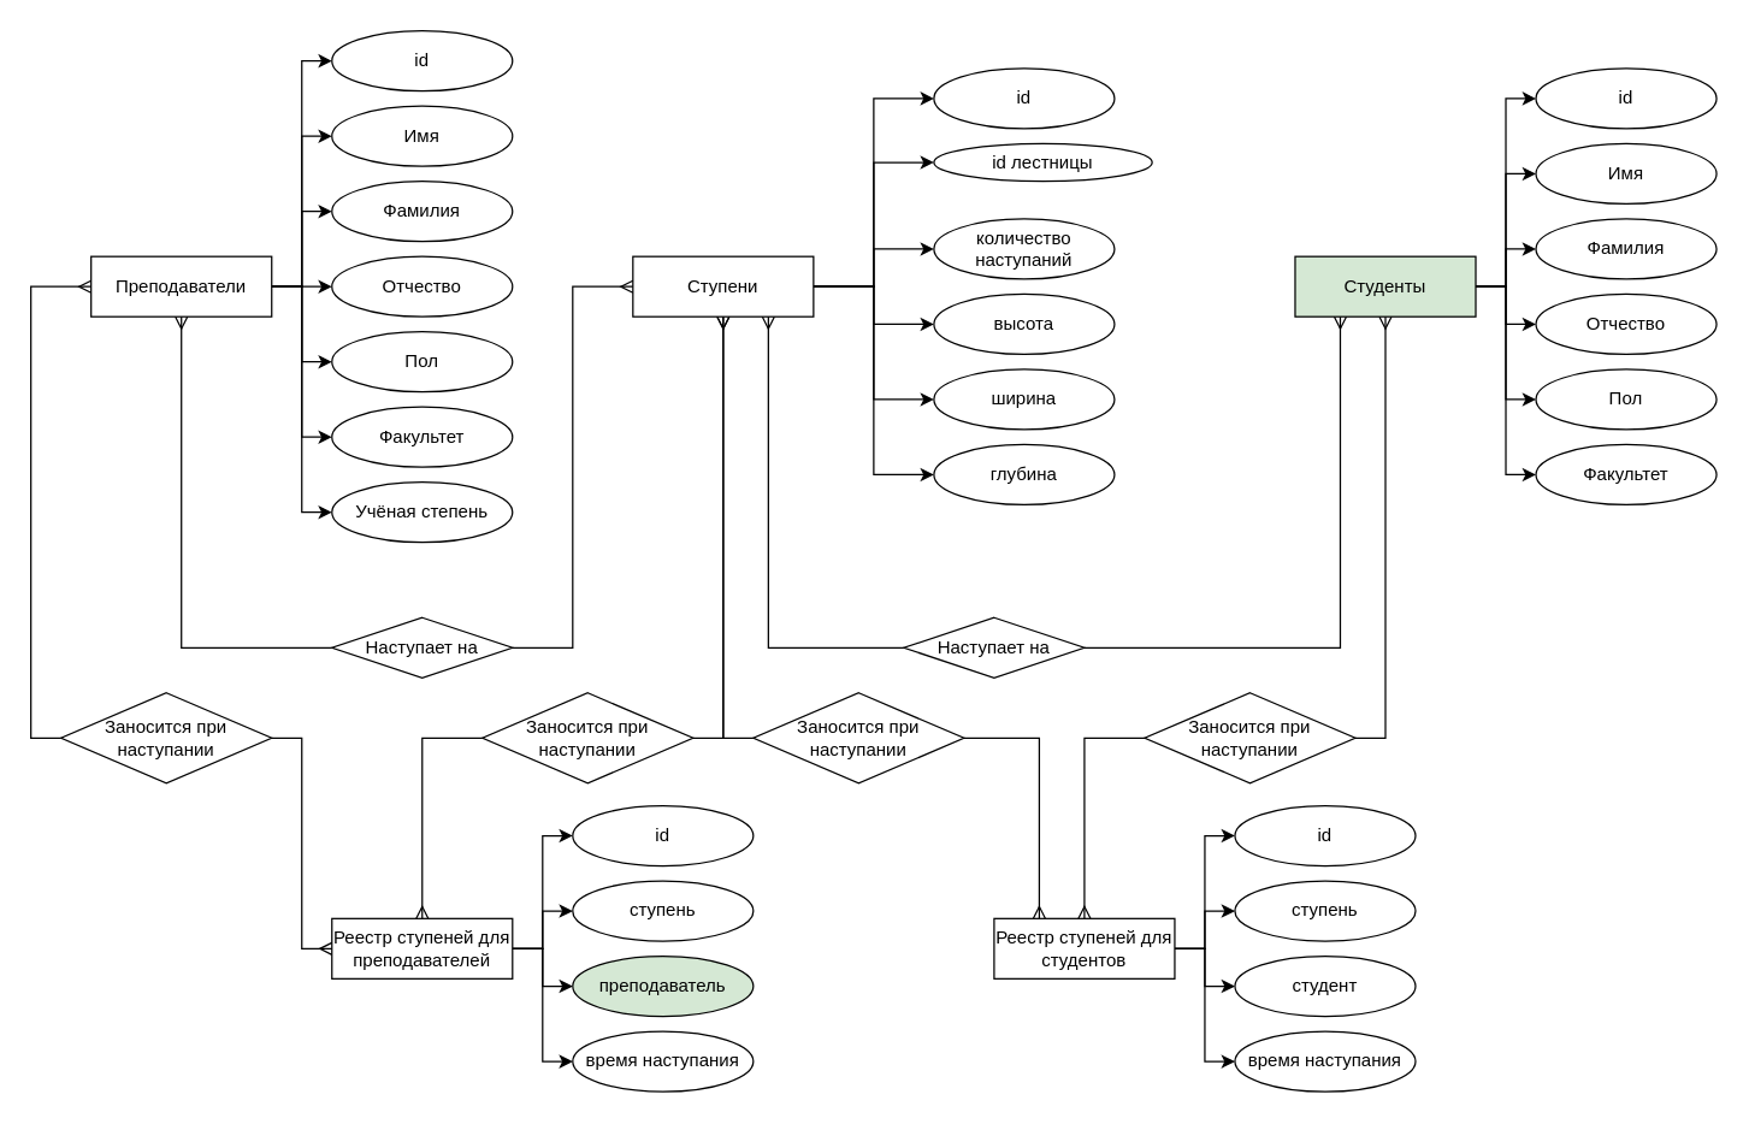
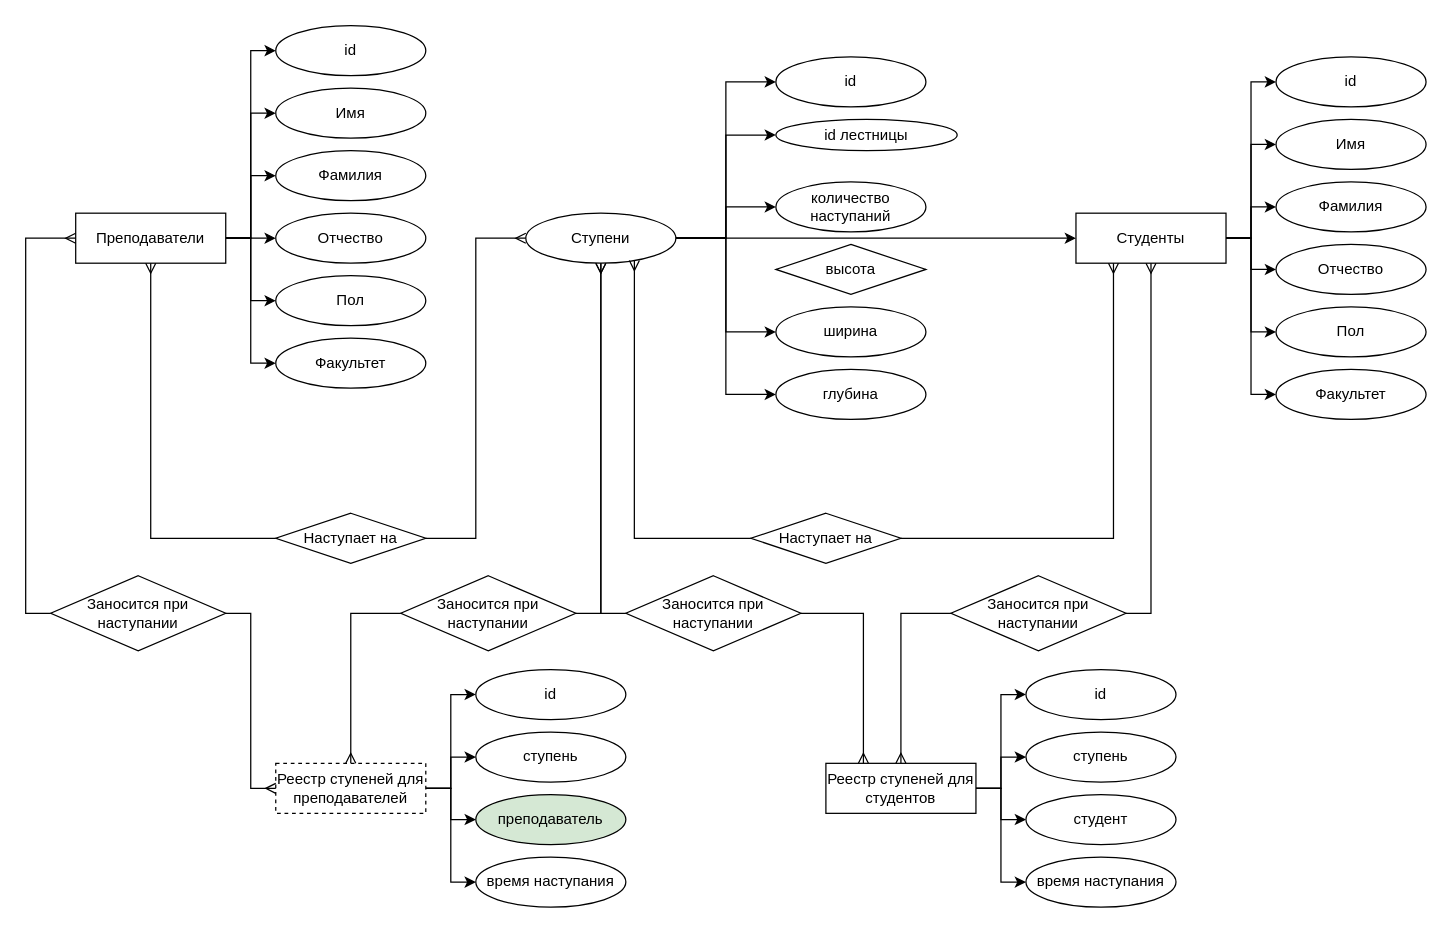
- <mxCell id="15" value="Ступени&lt;br&gt;" style="rounded=0;whiteSpace=wrap;html=1;" parent="1" vertex="1"><mxGeometry x="420" y="170" width="120" height="40" as="geometry" /></mxCell>
+ <mxCell id="15" value="Ступени&lt;br&gt;" style="ellipse;whiteSpace=wrap;html=1;" parent="1" vertex="1"><mxGeometry x="420" y="170" width="120" height="40" as="geometry" /></mxCell>
- <mxCell id="8" value="Студенты&lt;br&gt;" style="rounded=0;whiteSpace=wrap;html=1;fillColor=#d5e8d4;" parent="1" vertex="1"><mxGeometry x="860" y="170" width="120" height="40" as="geometry" /></mxCell>
+ <mxCell id="8" value="Студенты&lt;br&gt;" style="rounded=0;whiteSpace=wrap;html=1;" parent="1" vertex="1"><mxGeometry x="860" y="170" width="120" height="40" as="geometry" /></mxCell>
- <mxCell id="12" style="edgeStyle=orthogonalEdgeStyle;rounded=0;orthogonalLoop=1;jettySize=auto;html=1;entryX=0;entryY=0.5;entryDx=0;entryDy=0;" parent="1" source="15" target="19" edge="1"><mxGeometry relative="1" as="geometry" /></mxCell>
+ <mxCell id="12" style="edgeStyle=orthogonalEdgeStyle;rounded=0;orthogonalLoop=1;jettySize=auto;html=1;" parent="1" source="15" target="8" edge="1"><mxGeometry relative="1" as="geometry" /></mxCell>
- <mxCell id="19" value="высота" style="ellipse;whiteSpace=wrap;html=1;" parent="1" vertex="1"><mxGeometry x="620" y="195" width="120" height="40" as="geometry" /></mxCell>
+ <mxCell id="19" value="высота" style="rhombus;whiteSpace=wrap;html=1;" parent="1" vertex="1"><mxGeometry x="620" y="195" width="120" height="40" as="geometry" /></mxCell>
- <mxCell id="34" style="edgeStyle=orthogonalEdgeStyle;rounded=0;orthogonalLoop=1;jettySize=auto;html=1;entryX=0;entryY=0.5;entryDx=0;entryDy=0;" parent="1" source="35" target="42" edge="1"><mxGeometry relative="1" as="geometry" /></mxCell>
- <mxCell id="42" value="Учёная степень" style="ellipse;whiteSpace=wrap;html=1;" parent="1" vertex="1"><mxGeometry x="220" y="320" width="120" height="40" as="geometry" /></mxCell>
- <mxCell id="47" value="Реестр ступеней для преподавателей" style="rounded=0;whiteSpace=wrap;html=1;" parent="1" vertex="1"><mxGeometry x="220" y="610" width="120" height="40" as="geometry" /></mxCell>
+ <mxCell id="47" value="Реестр ступеней для преподавателей" style="rounded=0;whiteSpace=wrap;html=1;dashed=1;" parent="1" vertex="1"><mxGeometry x="220" y="610" width="120" height="40" as="geometry" /></mxCell>
